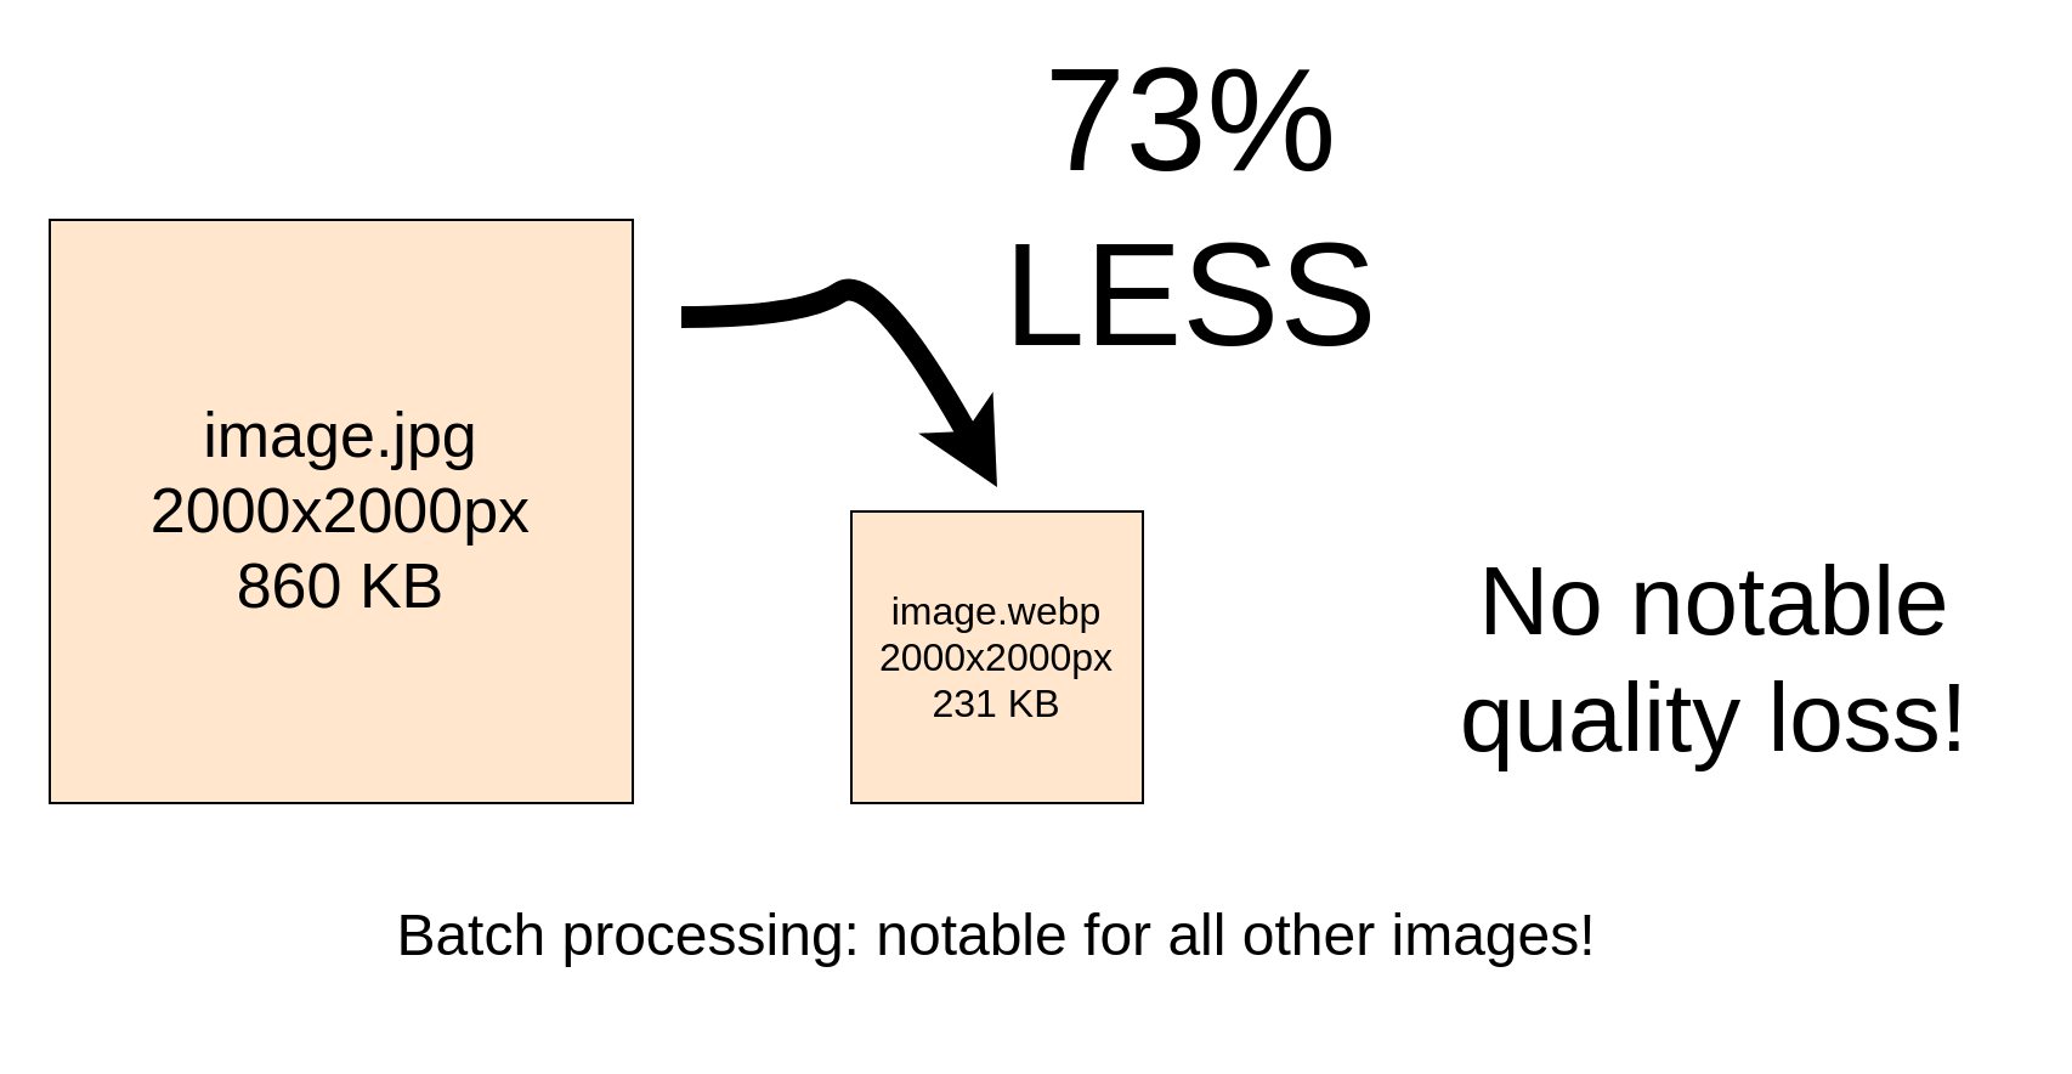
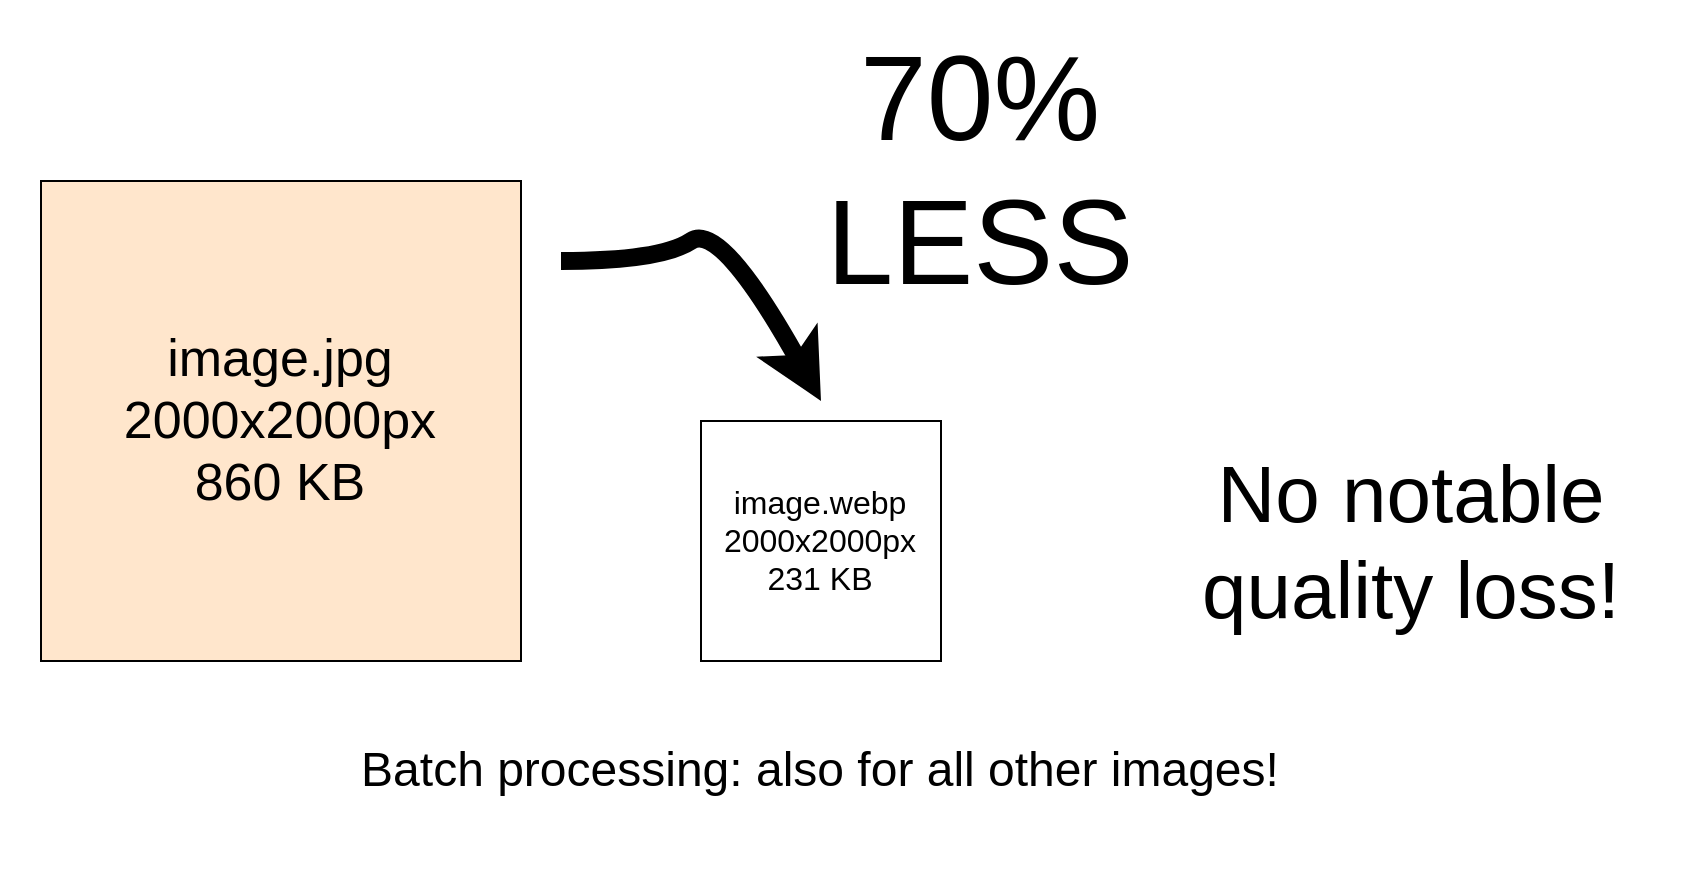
- <mxCell id="5" value="73% LESS" style="text;html=1;strokeColor=none;fillColor=none;align=center;verticalAlign=middle;whiteSpace=wrap;rounded=0;fontSize=60;" parent="1" vertex="1"><mxGeometry x="390" y="20" width="200" height="130" as="geometry" /></mxCell>
+ <mxCell id="5" value="70% LESS" style="text;html=1;strokeColor=none;fillColor=none;align=center;verticalAlign=middle;whiteSpace=wrap;rounded=0;fontSize=60;" parent="1" vertex="1"><mxGeometry x="390" y="20" width="200" height="130" as="geometry" /></mxCell>
- <mxCell id="3" value="&lt;font style=&quot;font-size: 16px;&quot;&gt;image.webp&lt;br style=&quot;font-size: 16px;&quot;&gt;2000x2000px&lt;br style=&quot;font-size: 16px;&quot;&gt;231 KB&lt;br style=&quot;font-size: 16px;&quot;&gt;&lt;/font&gt;" style="whiteSpace=wrap;html=1;aspect=fixed;fontSize=16;fillColor=#ffe6cc;" parent="1" vertex="1"><mxGeometry x="350" y="210" width="120" height="120" as="geometry" /></mxCell>
+ <mxCell id="3" value="&lt;font style=&quot;font-size: 16px;&quot;&gt;image.webp&lt;br style=&quot;font-size: 16px;&quot;&gt;2000x2000px&lt;br style=&quot;font-size: 16px;&quot;&gt;231 KB&lt;br style=&quot;font-size: 16px;&quot;&gt;&lt;/font&gt;" style="whiteSpace=wrap;html=1;aspect=fixed;fontSize=16;" parent="1" vertex="1"><mxGeometry x="350" y="210" width="120" height="120" as="geometry" /></mxCell>
- <mxCell id="6" value="Batch processing: notable for all other images!" style="text;html=1;strokeColor=none;fillColor=none;align=center;verticalAlign=middle;whiteSpace=wrap;rounded=0;fontSize=24;" parent="1" vertex="1"><mxGeometry x="135" y="350" width="550" height="70" as="geometry" /></mxCell>
+ <mxCell id="6" value="Batch processing: also for all other images!" style="text;html=1;strokeColor=none;fillColor=none;align=center;verticalAlign=middle;whiteSpace=wrap;rounded=0;fontSize=24;" parent="1" vertex="1"><mxGeometry x="135" y="350" width="550" height="70" as="geometry" /></mxCell>
